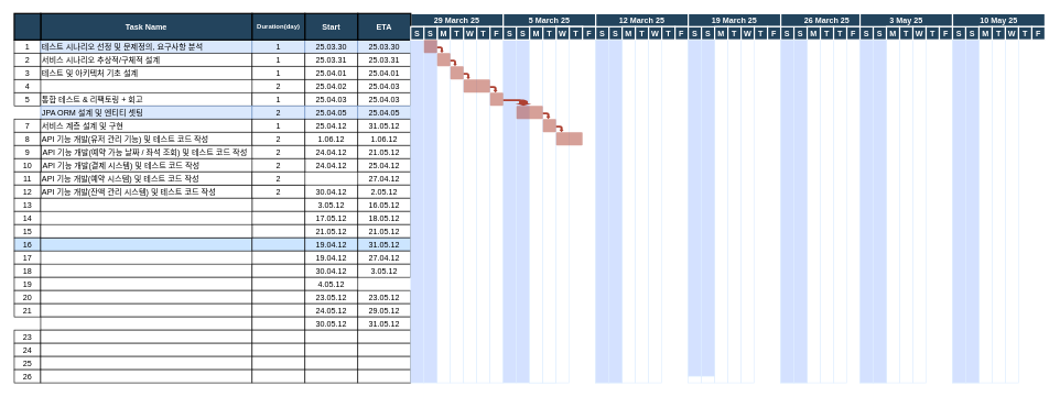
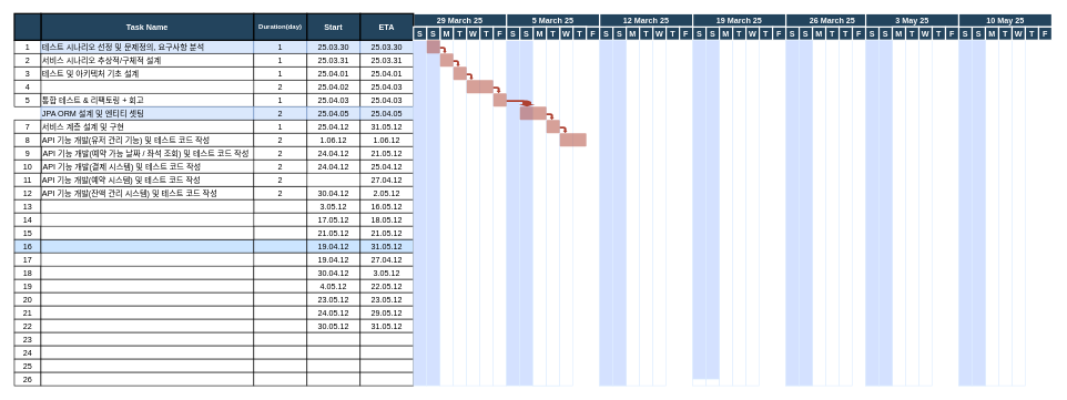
+ <mxCell id="86" value="22.05.12" style="strokeColor=default;rounded=0;" vertex="1" parent="1"><mxGeometry x="540.5" y="420" width="80.0" height="20" as="geometry" /></mxCell>
+ <mxCell id="97" value="22" style="strokeColor=default;rounded=0;" vertex="1" parent="1"><mxGeometry x="20.5" y="480" width="40" height="20" as="geometry" /></mxCell>
